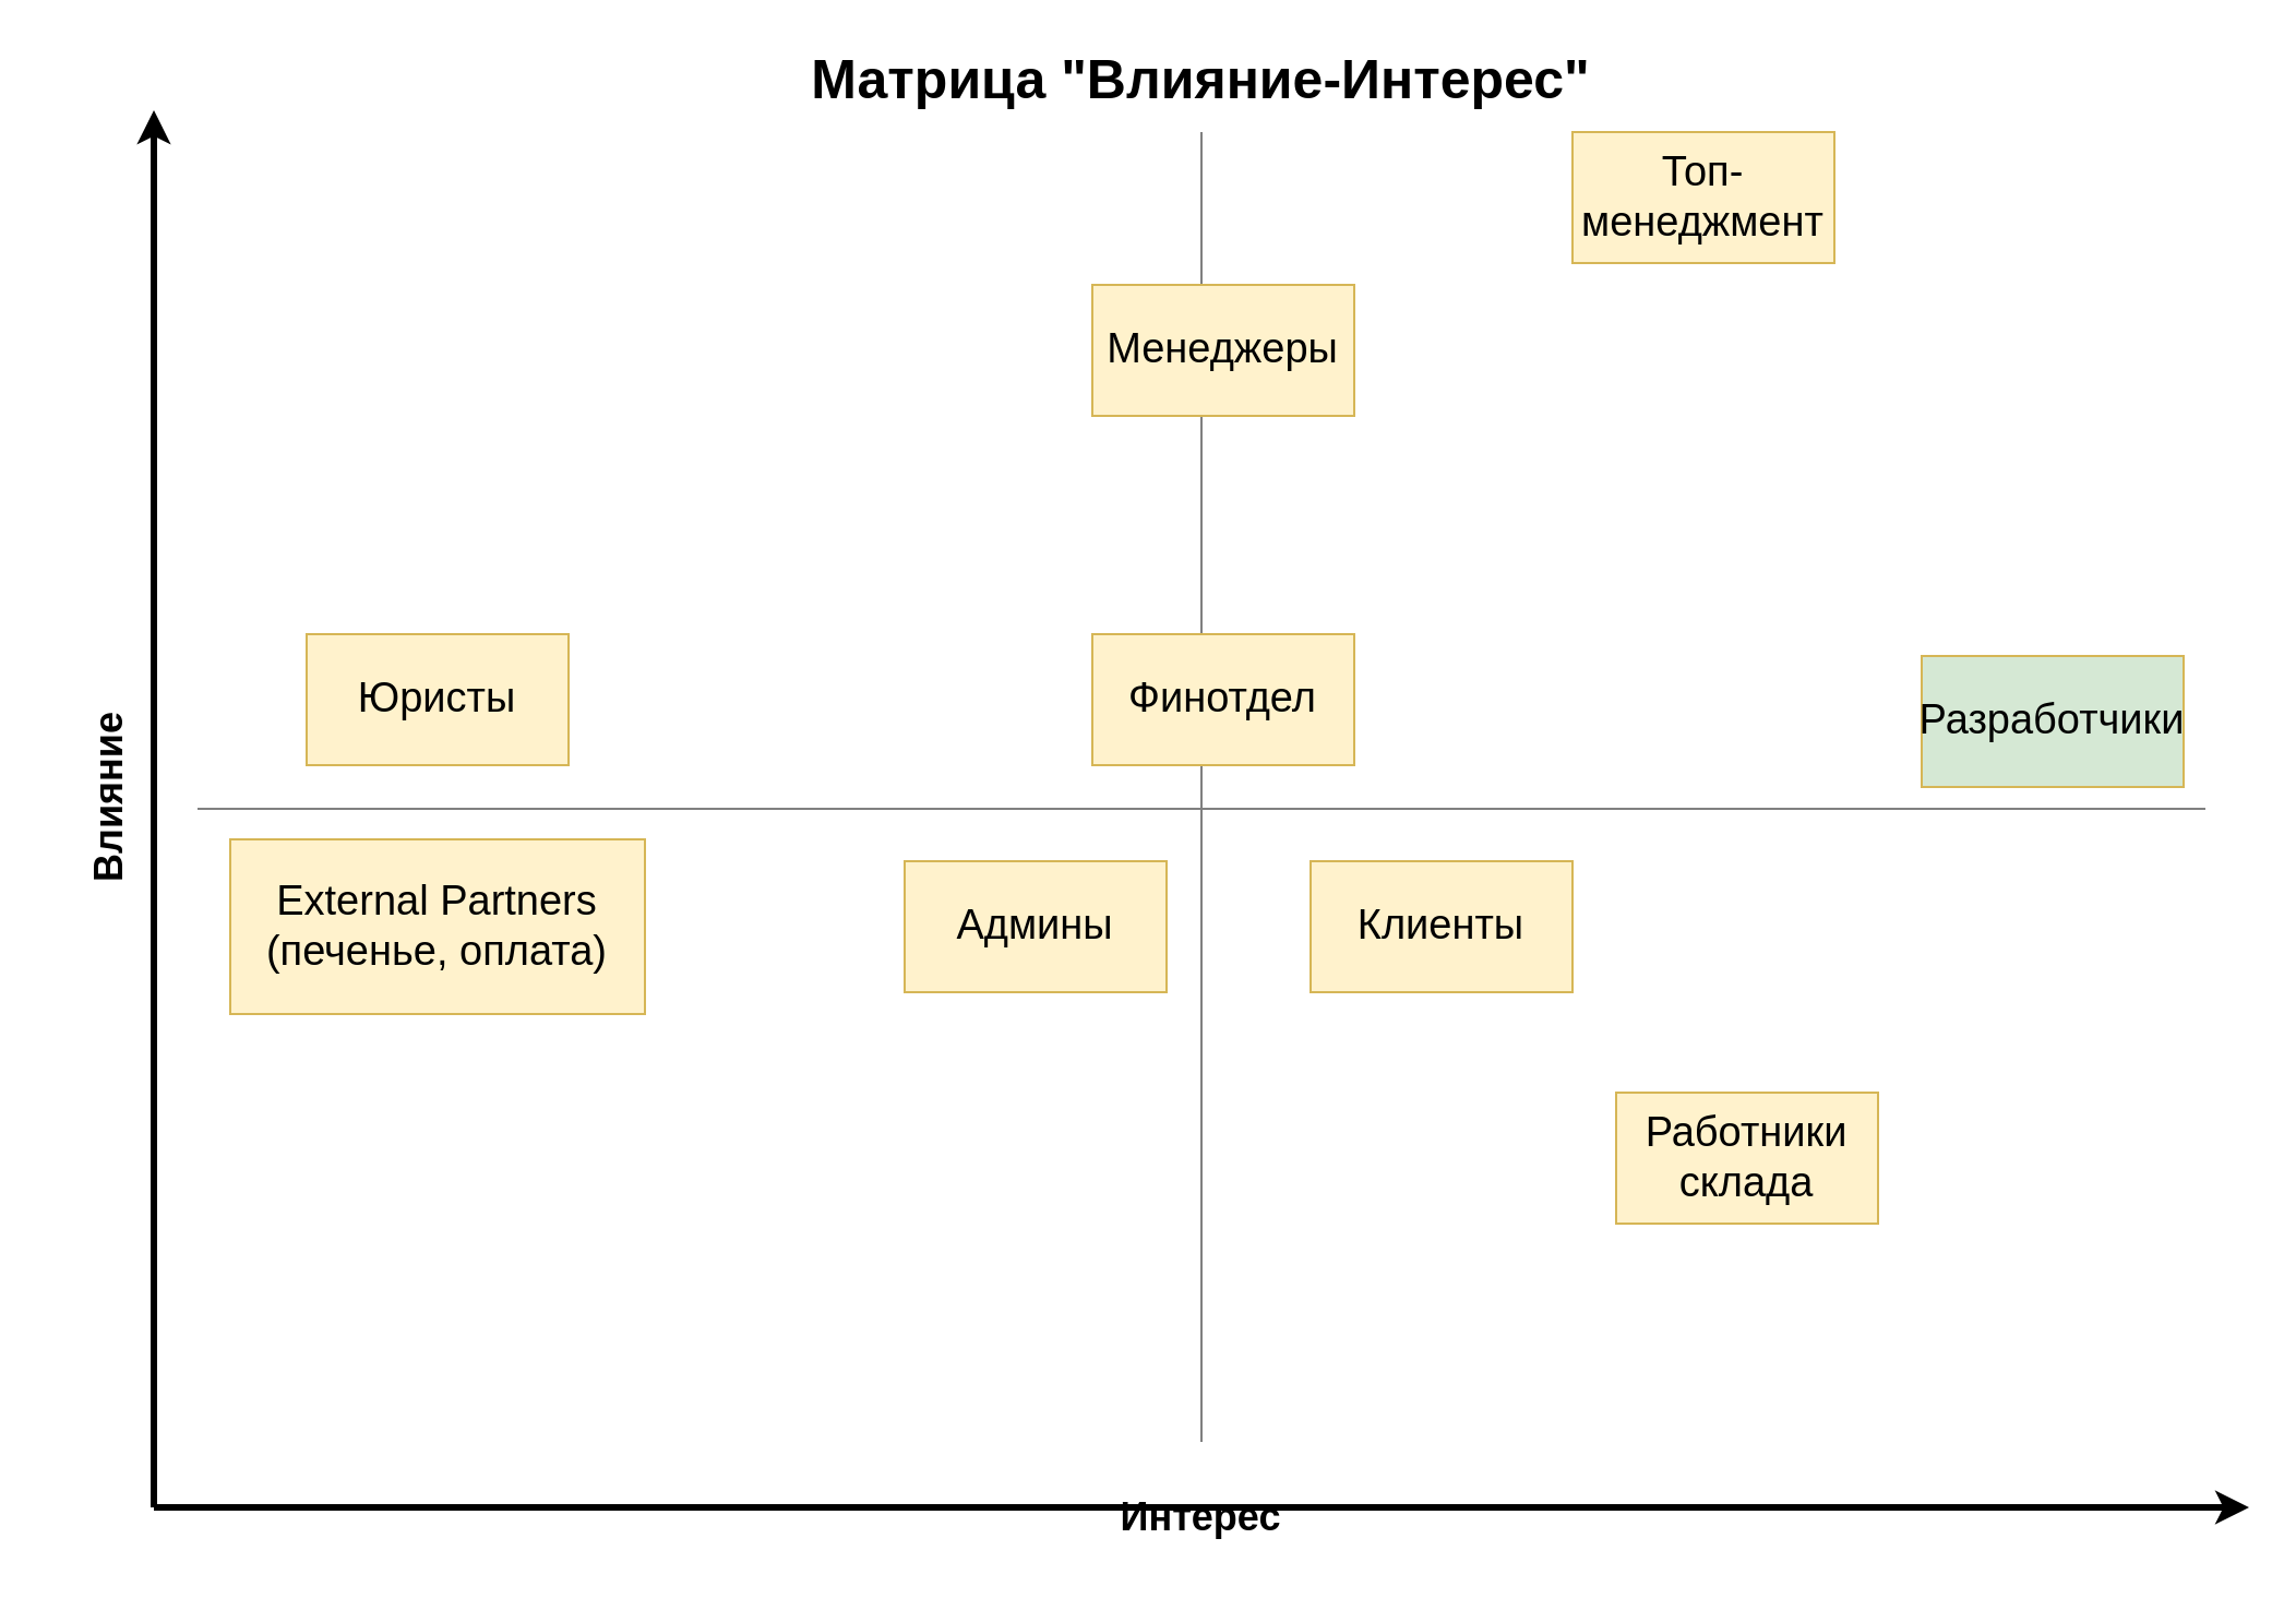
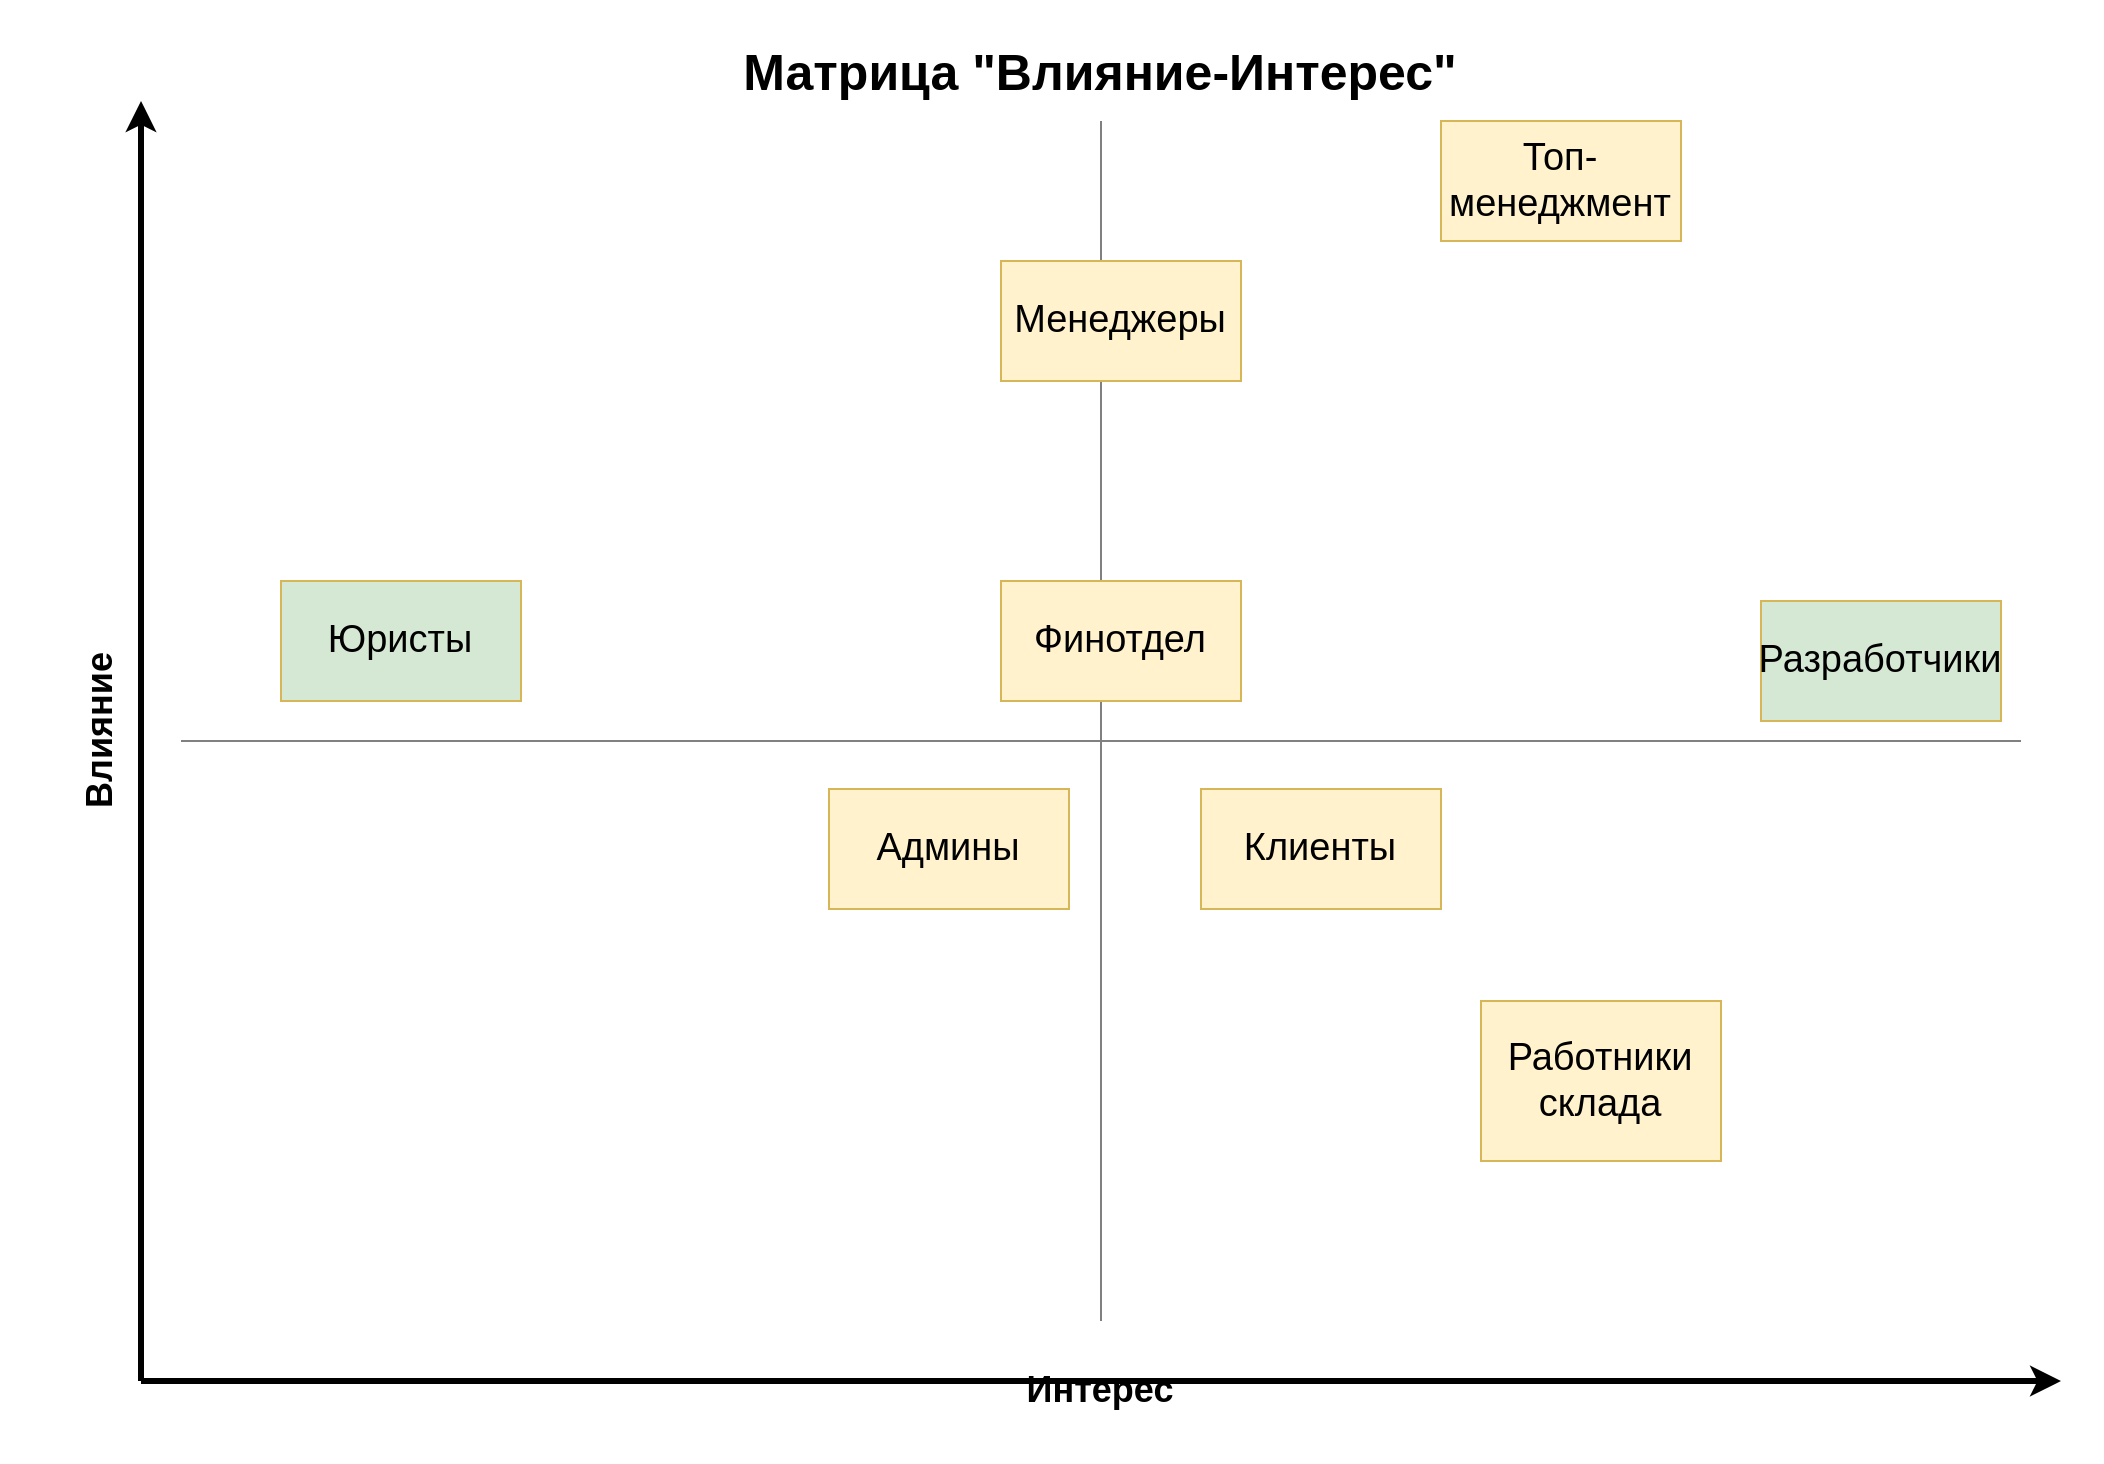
- <mxCell id="12" value="&lt;font style=&quot;font-size: 19px;&quot;&gt;Юристы&lt;/font&gt;" style="rounded=0;whiteSpace=wrap;html=1;fillColor=#fff2cc;strokeColor=#d6b656;" vertex="1" parent="9"><mxGeometry x="140" y="290" width="120" height="60" as="geometry" /></mxCell>
+ <mxCell id="12" value="&lt;font style=&quot;font-size: 19px;&quot;&gt;Юристы&lt;/font&gt;" style="rounded=0;whiteSpace=wrap;html=1;fillColor=#d5e8d4;strokeColor=#d6b656;" vertex="1" parent="9"><mxGeometry x="140" y="290" width="120" height="60" as="geometry" /></mxCell>
- <mxCell id="14" value="&lt;font style=&quot;font-size: 19px;&quot;&gt;External Partners (печенье, оплата)&lt;/font&gt;" style="rounded=0;whiteSpace=wrap;html=1;fillColor=#fff2cc;strokeColor=#d6b656;" vertex="1" parent="9"><mxGeometry x="105" y="384" width="190" height="80" as="geometry" /></mxCell>
- <mxCell id="18" value="&lt;span style=&quot;font-size: 19px;&quot;&gt;Работники склада&lt;/span&gt;" style="rounded=0;whiteSpace=wrap;html=1;fillColor=#fff2cc;strokeColor=#d6b656;" vertex="1" parent="9"><mxGeometry x="740" y="500" width="120" height="60" as="geometry" /></mxCell>
+ <mxCell id="18" value="&lt;span style=&quot;font-size: 19px;&quot;&gt;Работники склада&lt;/span&gt;" style="rounded=0;whiteSpace=wrap;html=1;fillColor=#fff2cc;strokeColor=#d6b656;" vertex="1" parent="9"><mxGeometry x="740" y="500" width="120" height="80" as="geometry" /></mxCell>
